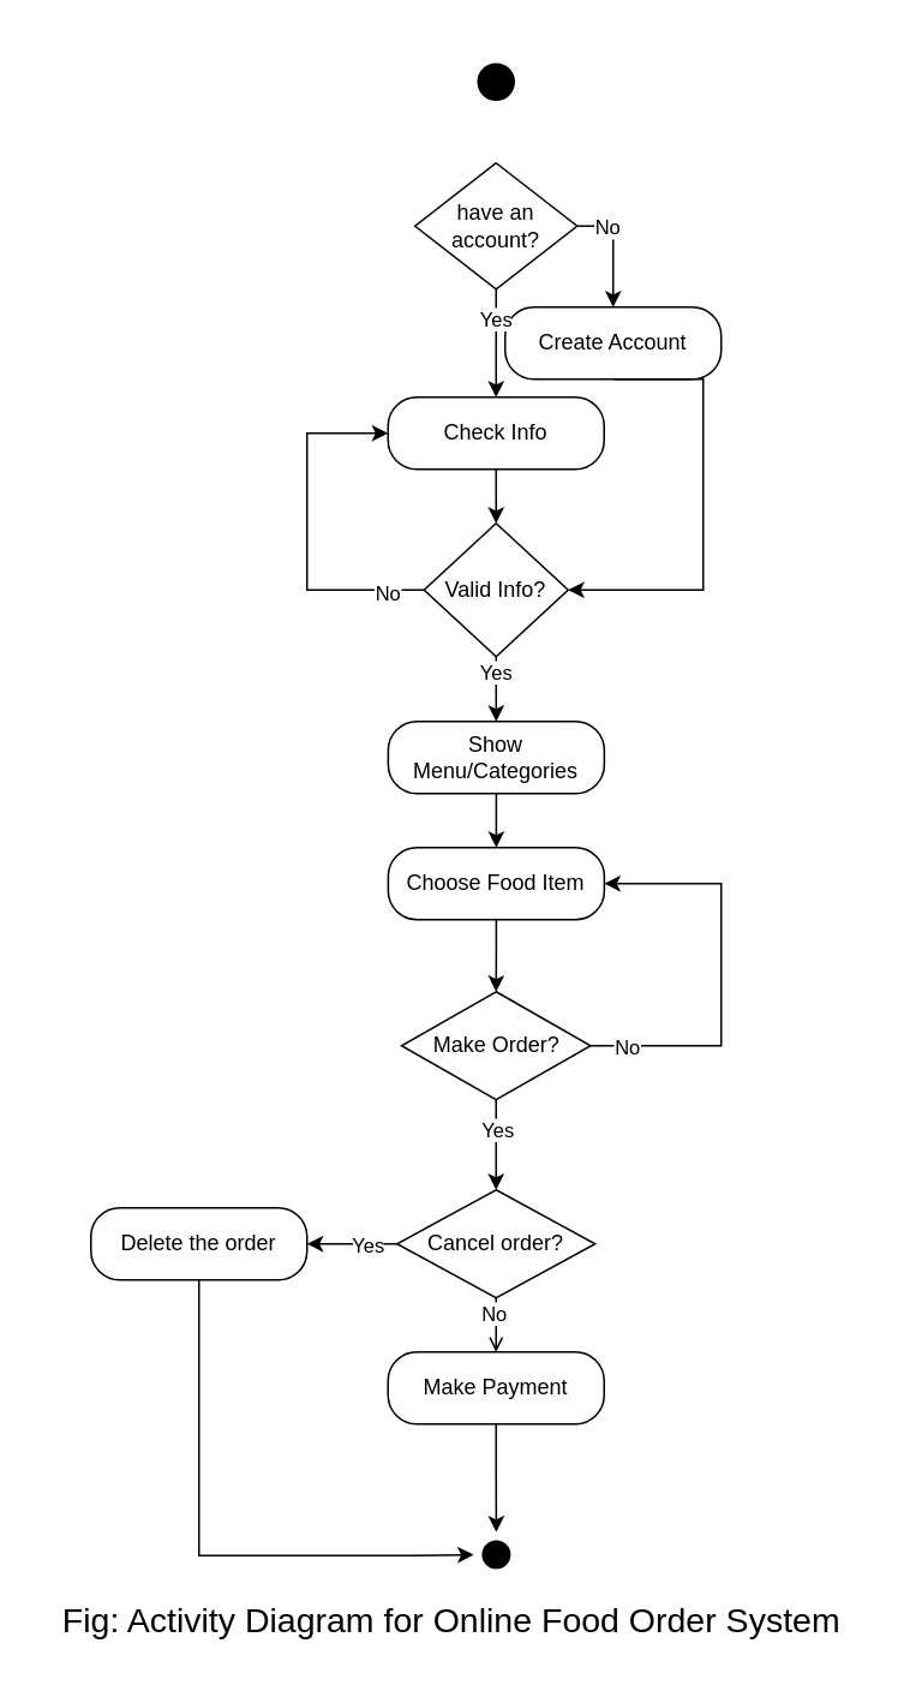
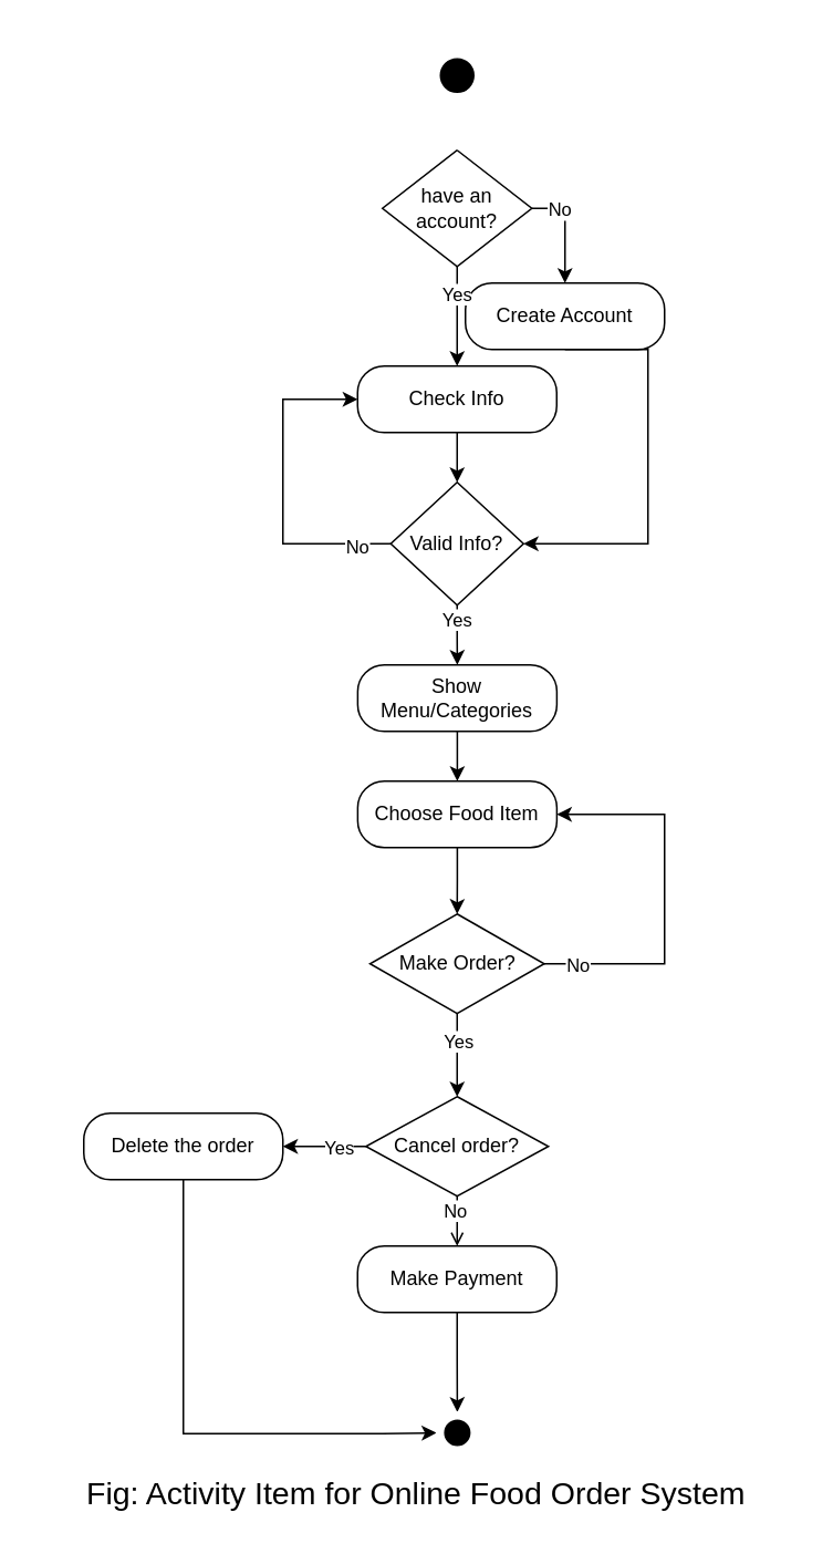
- <mxCell id="40" value="Fig: Activity Diagram for Online Food Order System" style="text;html=1;align=center;verticalAlign=middle;resizable=0;points=[];autosize=1;strokeColor=none;fillColor=none;fontSize=19;" parent="3" vertex="1"><mxGeometry y="860" width="460" height="40" as="geometry" /></mxCell>
+ <mxCell id="40" value="Fig: Activity Item for Online Food Order System" style="text;html=1;align=center;verticalAlign=middle;resizable=0;points=[];autosize=1;strokeColor=none;fillColor=none;fontSize=19;" parent="3" vertex="1"><mxGeometry y="860" width="460" height="40" as="geometry" /></mxCell>
